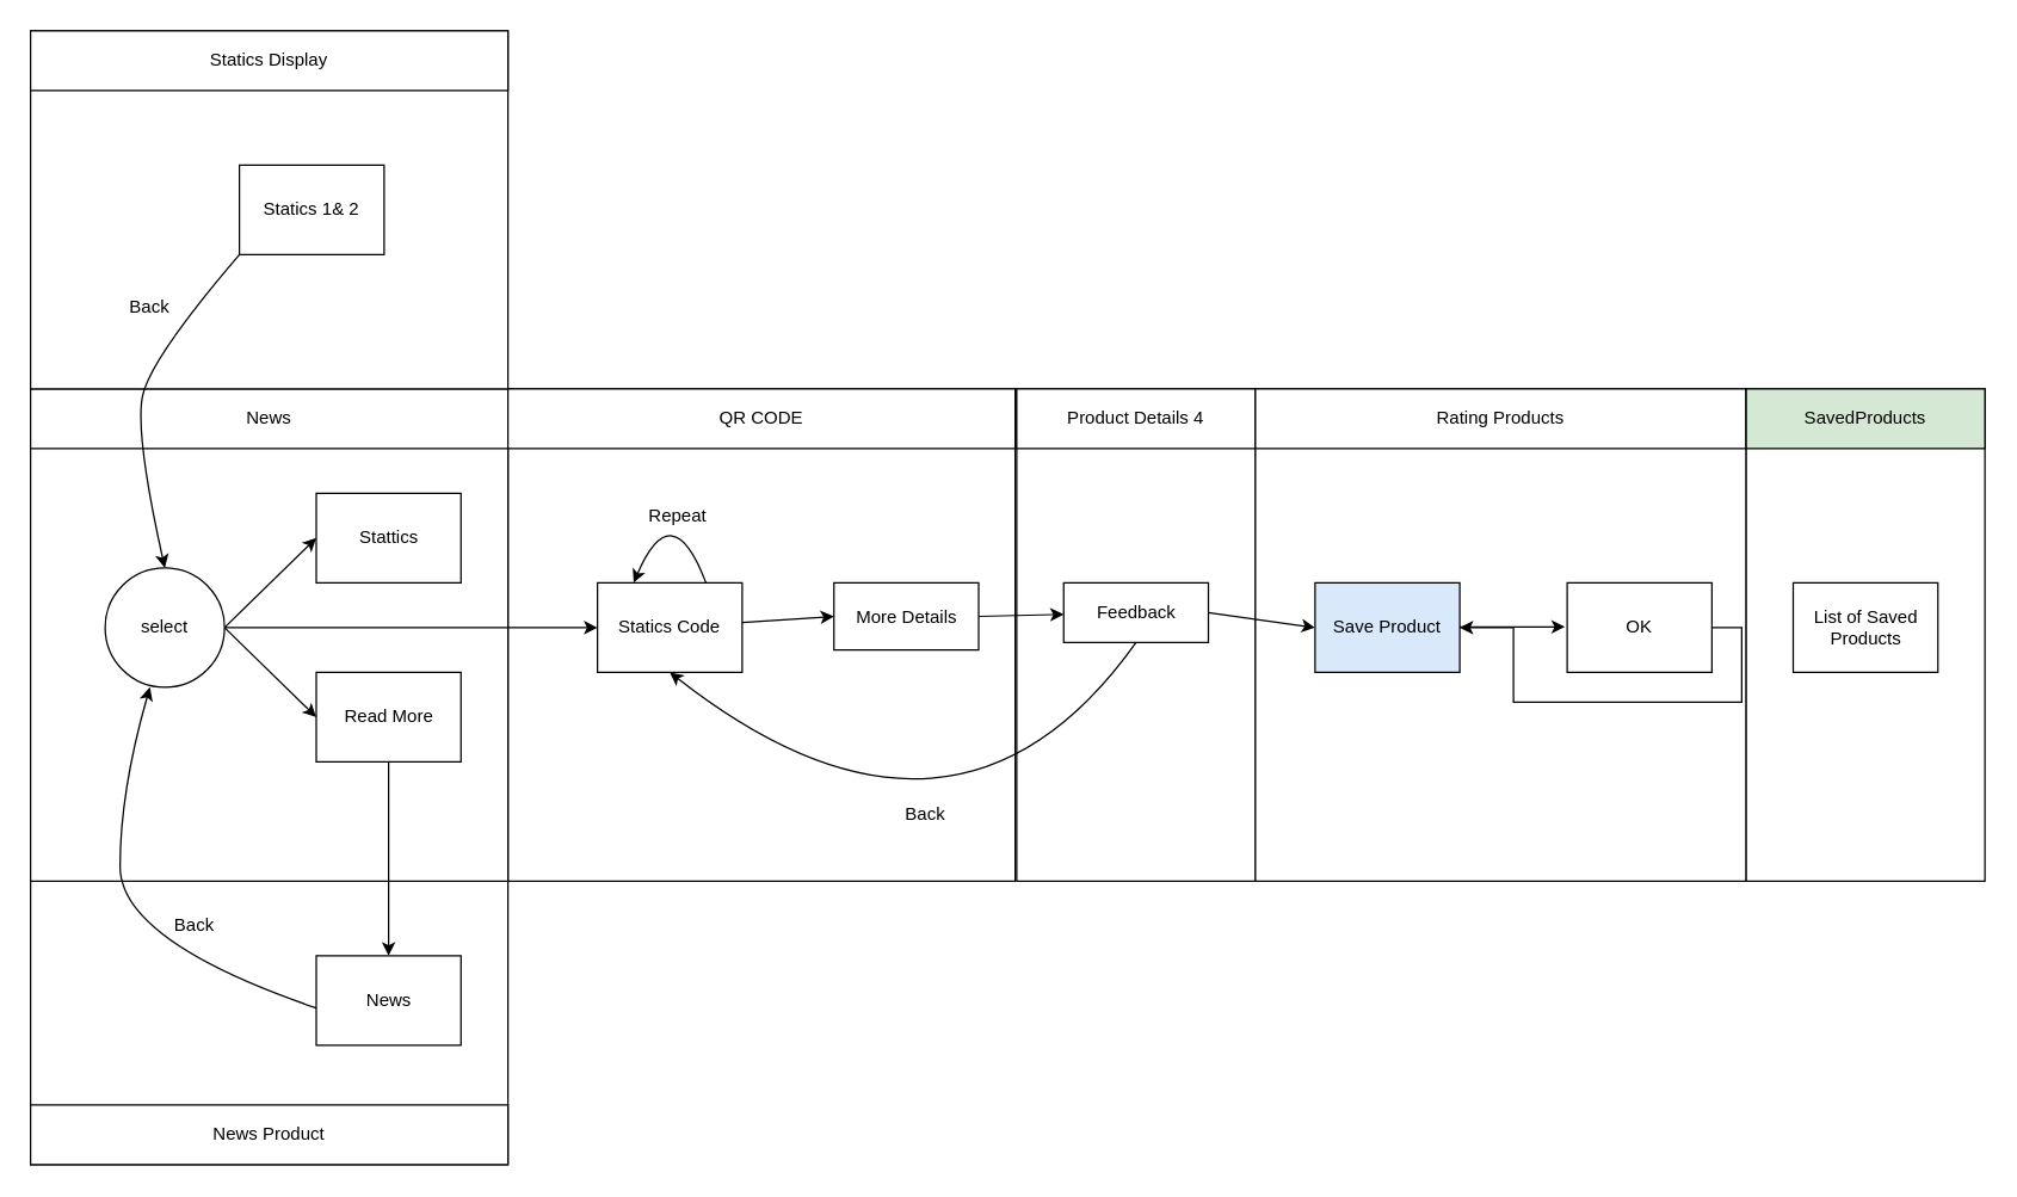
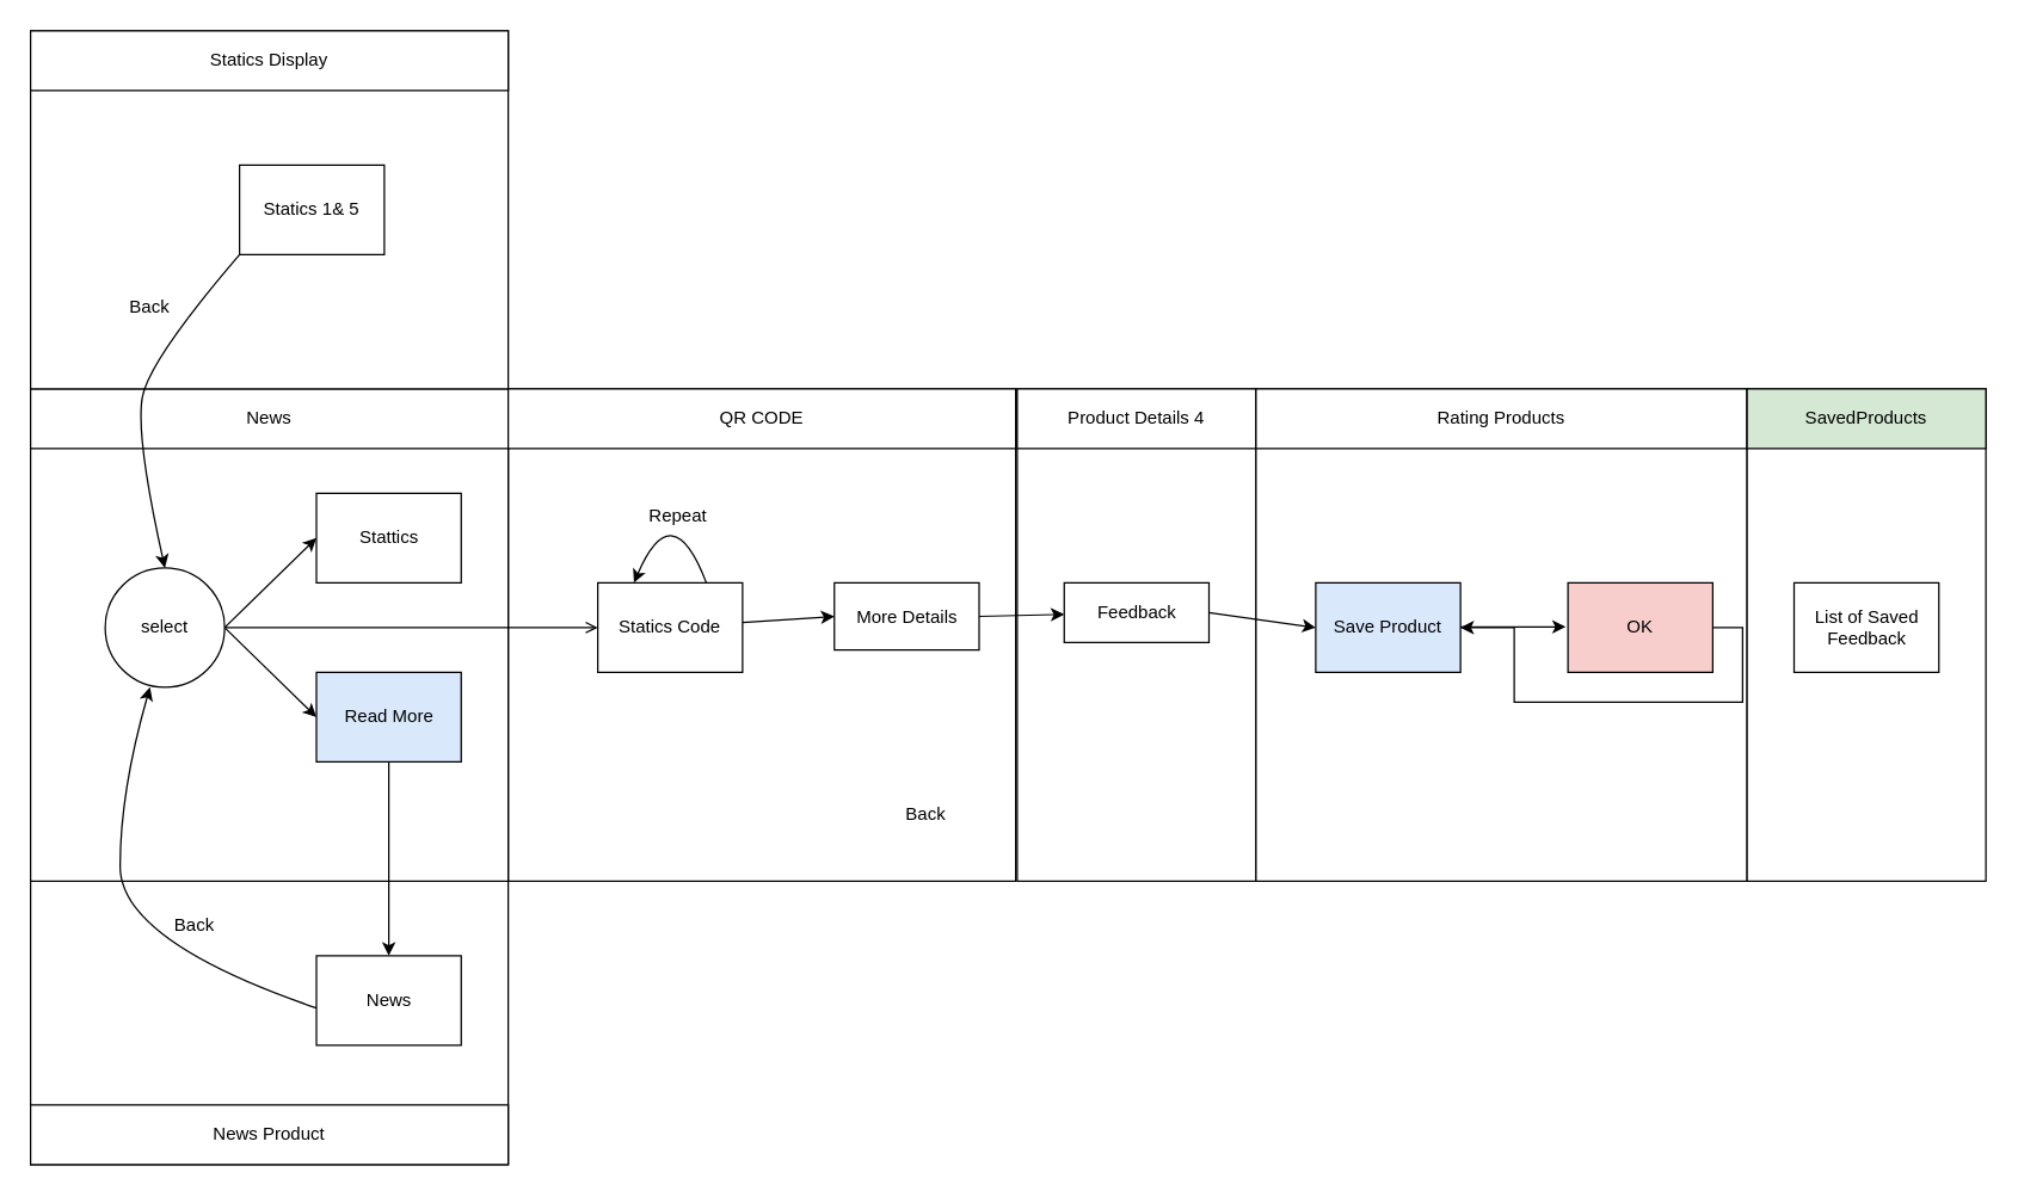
- <mxCell id="25" value="Statics 1&amp;amp; 2" style="rounded=0;whiteSpace=wrap;html=1;" vertex="1" parent="1"><mxGeometry x="160" y="110" width="97" height="60" as="geometry" /></mxCell>
+ <mxCell id="25" value="Statics 1&amp;amp; 5" style="rounded=0;whiteSpace=wrap;html=1;" vertex="1" parent="1"><mxGeometry x="160" y="110" width="97" height="60" as="geometry" /></mxCell>
- <mxCell id="37" value="" style="endArrow=classic;html=1;rounded=0;exitX=1;exitY=0.5;exitDx=0;exitDy=0;entryX=0;entryY=0.5;entryDx=0;entryDy=0;" edge="1" parent="1" source="33" target="27"><mxGeometry width="50" height="50" relative="1" as="geometry"><mxPoint x="160" y="430" as="sourcePoint" /><mxPoint x="222" y="490" as="targetPoint" /><Array as="points" /></mxGeometry></mxCell>
+ <mxCell id="37" value="" style="endArrow=open;html=1;rounded=0;exitX=1;exitY=0.5;exitDx=0;exitDy=0;entryX=0;entryY=0.5;entryDx=0;entryDy=0;" edge="1" parent="1" source="33" target="27"><mxGeometry width="50" height="50" relative="1" as="geometry"><mxPoint x="160" y="430" as="sourcePoint" /><mxPoint x="222" y="490" as="targetPoint" /><Array as="points" /></mxGeometry></mxCell>
- <mxCell id="9" value="OK" style="rounded=0;whiteSpace=wrap;html=1;" vertex="1" parent="1"><mxGeometry x="1050" y="390" width="97" height="60" as="geometry" /></mxCell>
+ <mxCell id="9" value="OK" style="rounded=0;whiteSpace=wrap;html=1;fillColor=#f8cecc;" vertex="1" parent="1"><mxGeometry x="1050" y="390" width="97" height="60" as="geometry" /></mxCell>
- <mxCell id="31" value="List of Saved Products" style="rounded=0;whiteSpace=wrap;html=1;" vertex="1" parent="1"><mxGeometry x="1201.5" y="390" width="97" height="60" as="geometry" /></mxCell>
+ <mxCell id="31" value="List of Saved Feedback" style="rounded=0;whiteSpace=wrap;html=1;" vertex="1" parent="1"><mxGeometry x="1201.5" y="390" width="97" height="60" as="geometry" /></mxCell>
- <mxCell id="15" value="Read More" style="rounded=0;whiteSpace=wrap;html=1;" vertex="1" parent="1"><mxGeometry x="211.5" y="450" width="97" height="60" as="geometry" /></mxCell>
+ <mxCell id="15" value="Read More" style="rounded=0;whiteSpace=wrap;html=1;fillColor=#dae8fc;" vertex="1" parent="1"><mxGeometry x="211.5" y="450" width="97" height="60" as="geometry" /></mxCell>
- <mxCell id="41" value="" style="curved=1;endArrow=classic;html=1;rounded=0;entryX=0.5;entryY=1;entryDx=0;entryDy=0;exitX=0.5;exitY=1;exitDx=0;exitDy=0;" edge="1" parent="1" source="4" target="27"><mxGeometry width="50" height="50" relative="1" as="geometry"><mxPoint x="170" y="180" as="sourcePoint" /><mxPoint x="120" y="390" as="targetPoint" /><Array as="points"><mxPoint x="640" y="600" /></Array></mxGeometry></mxCell>
